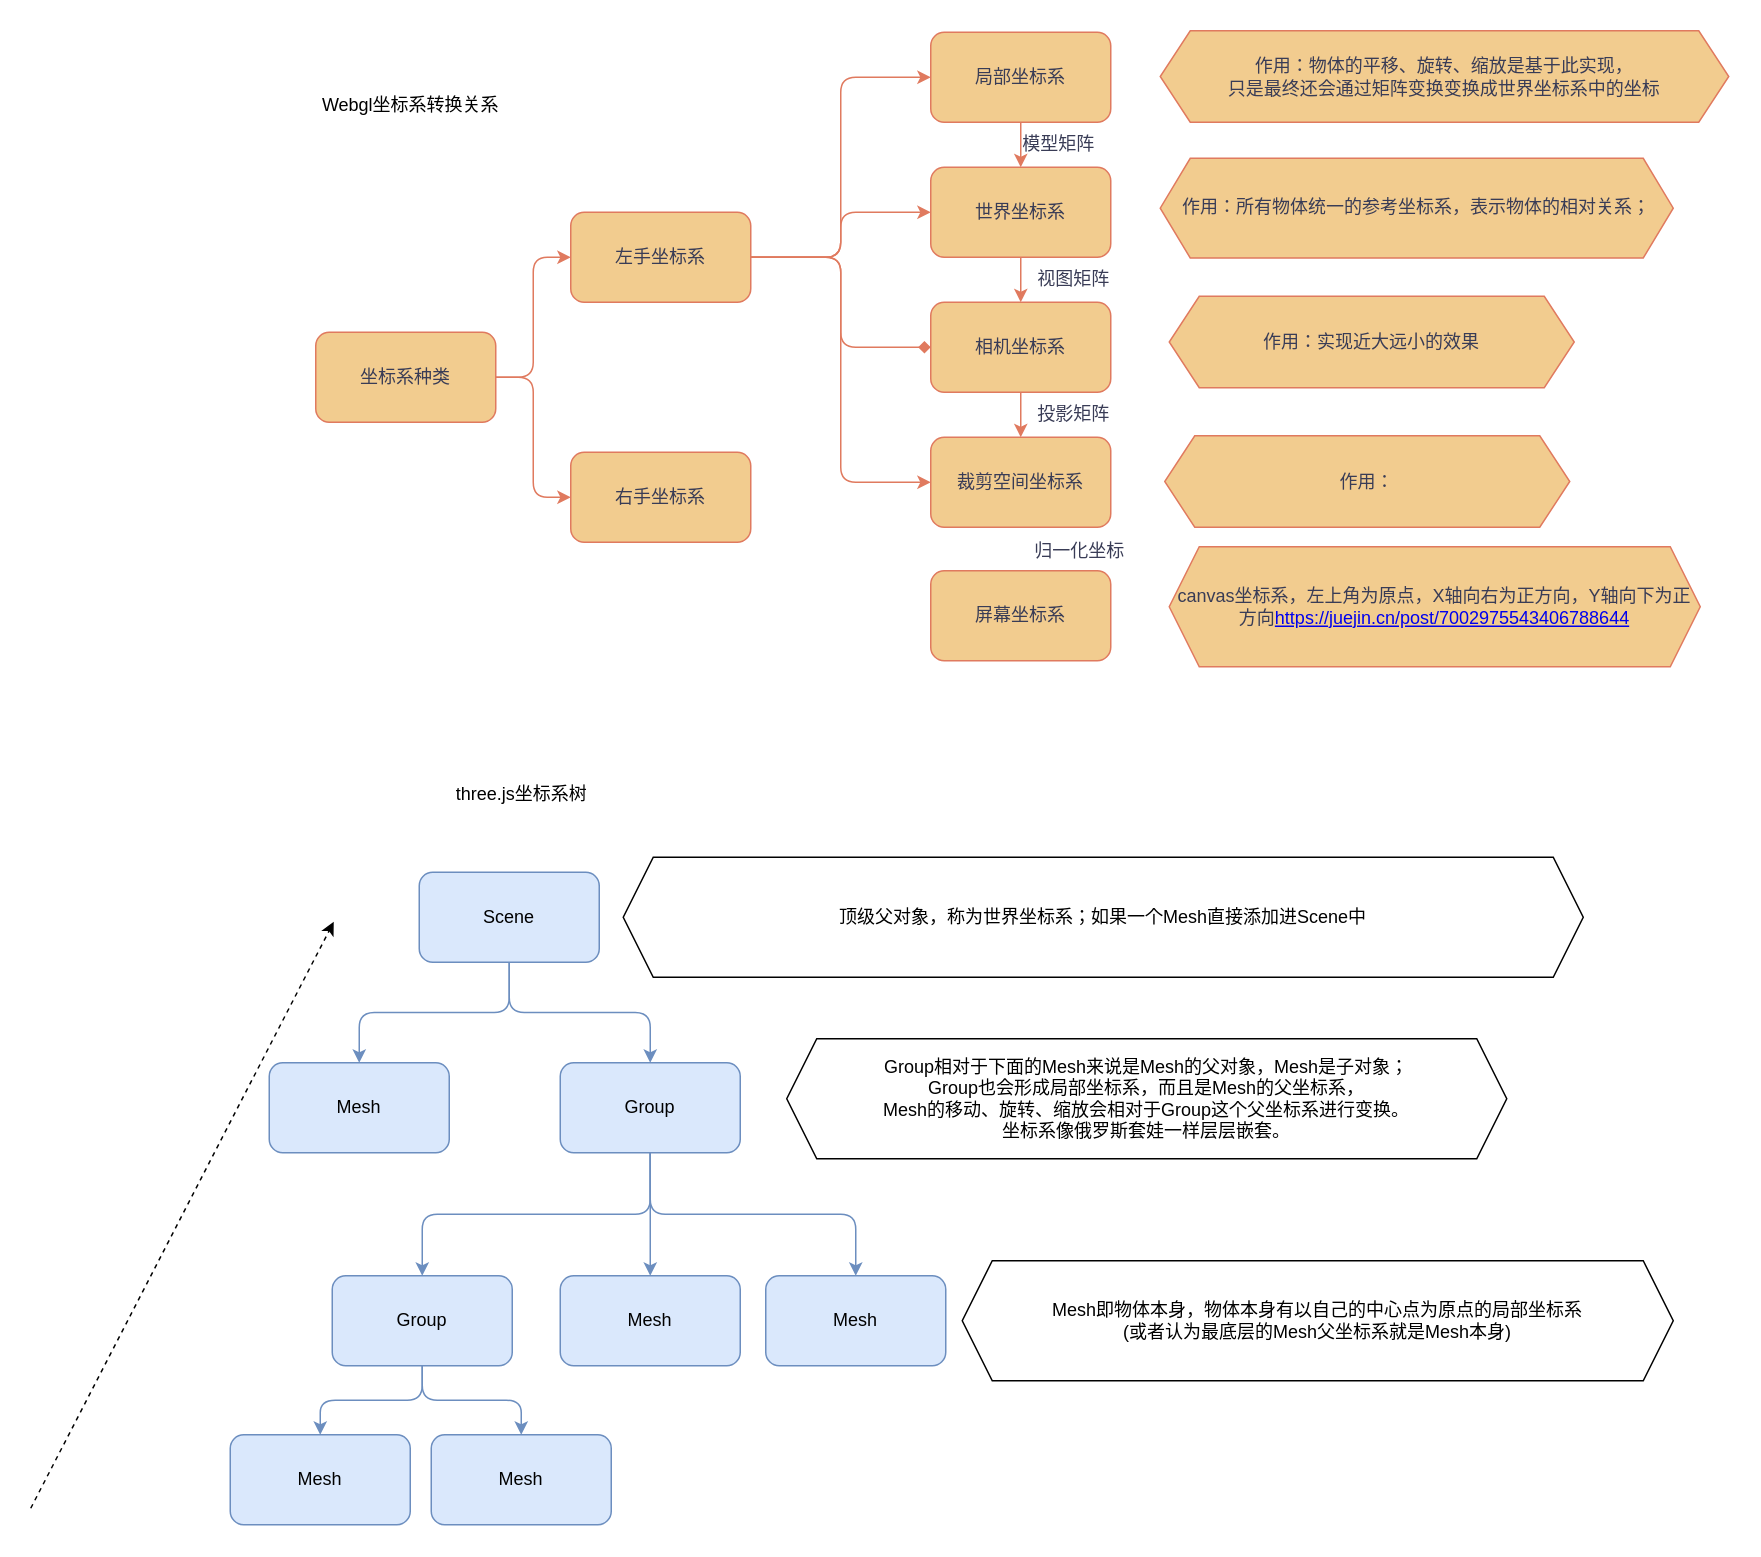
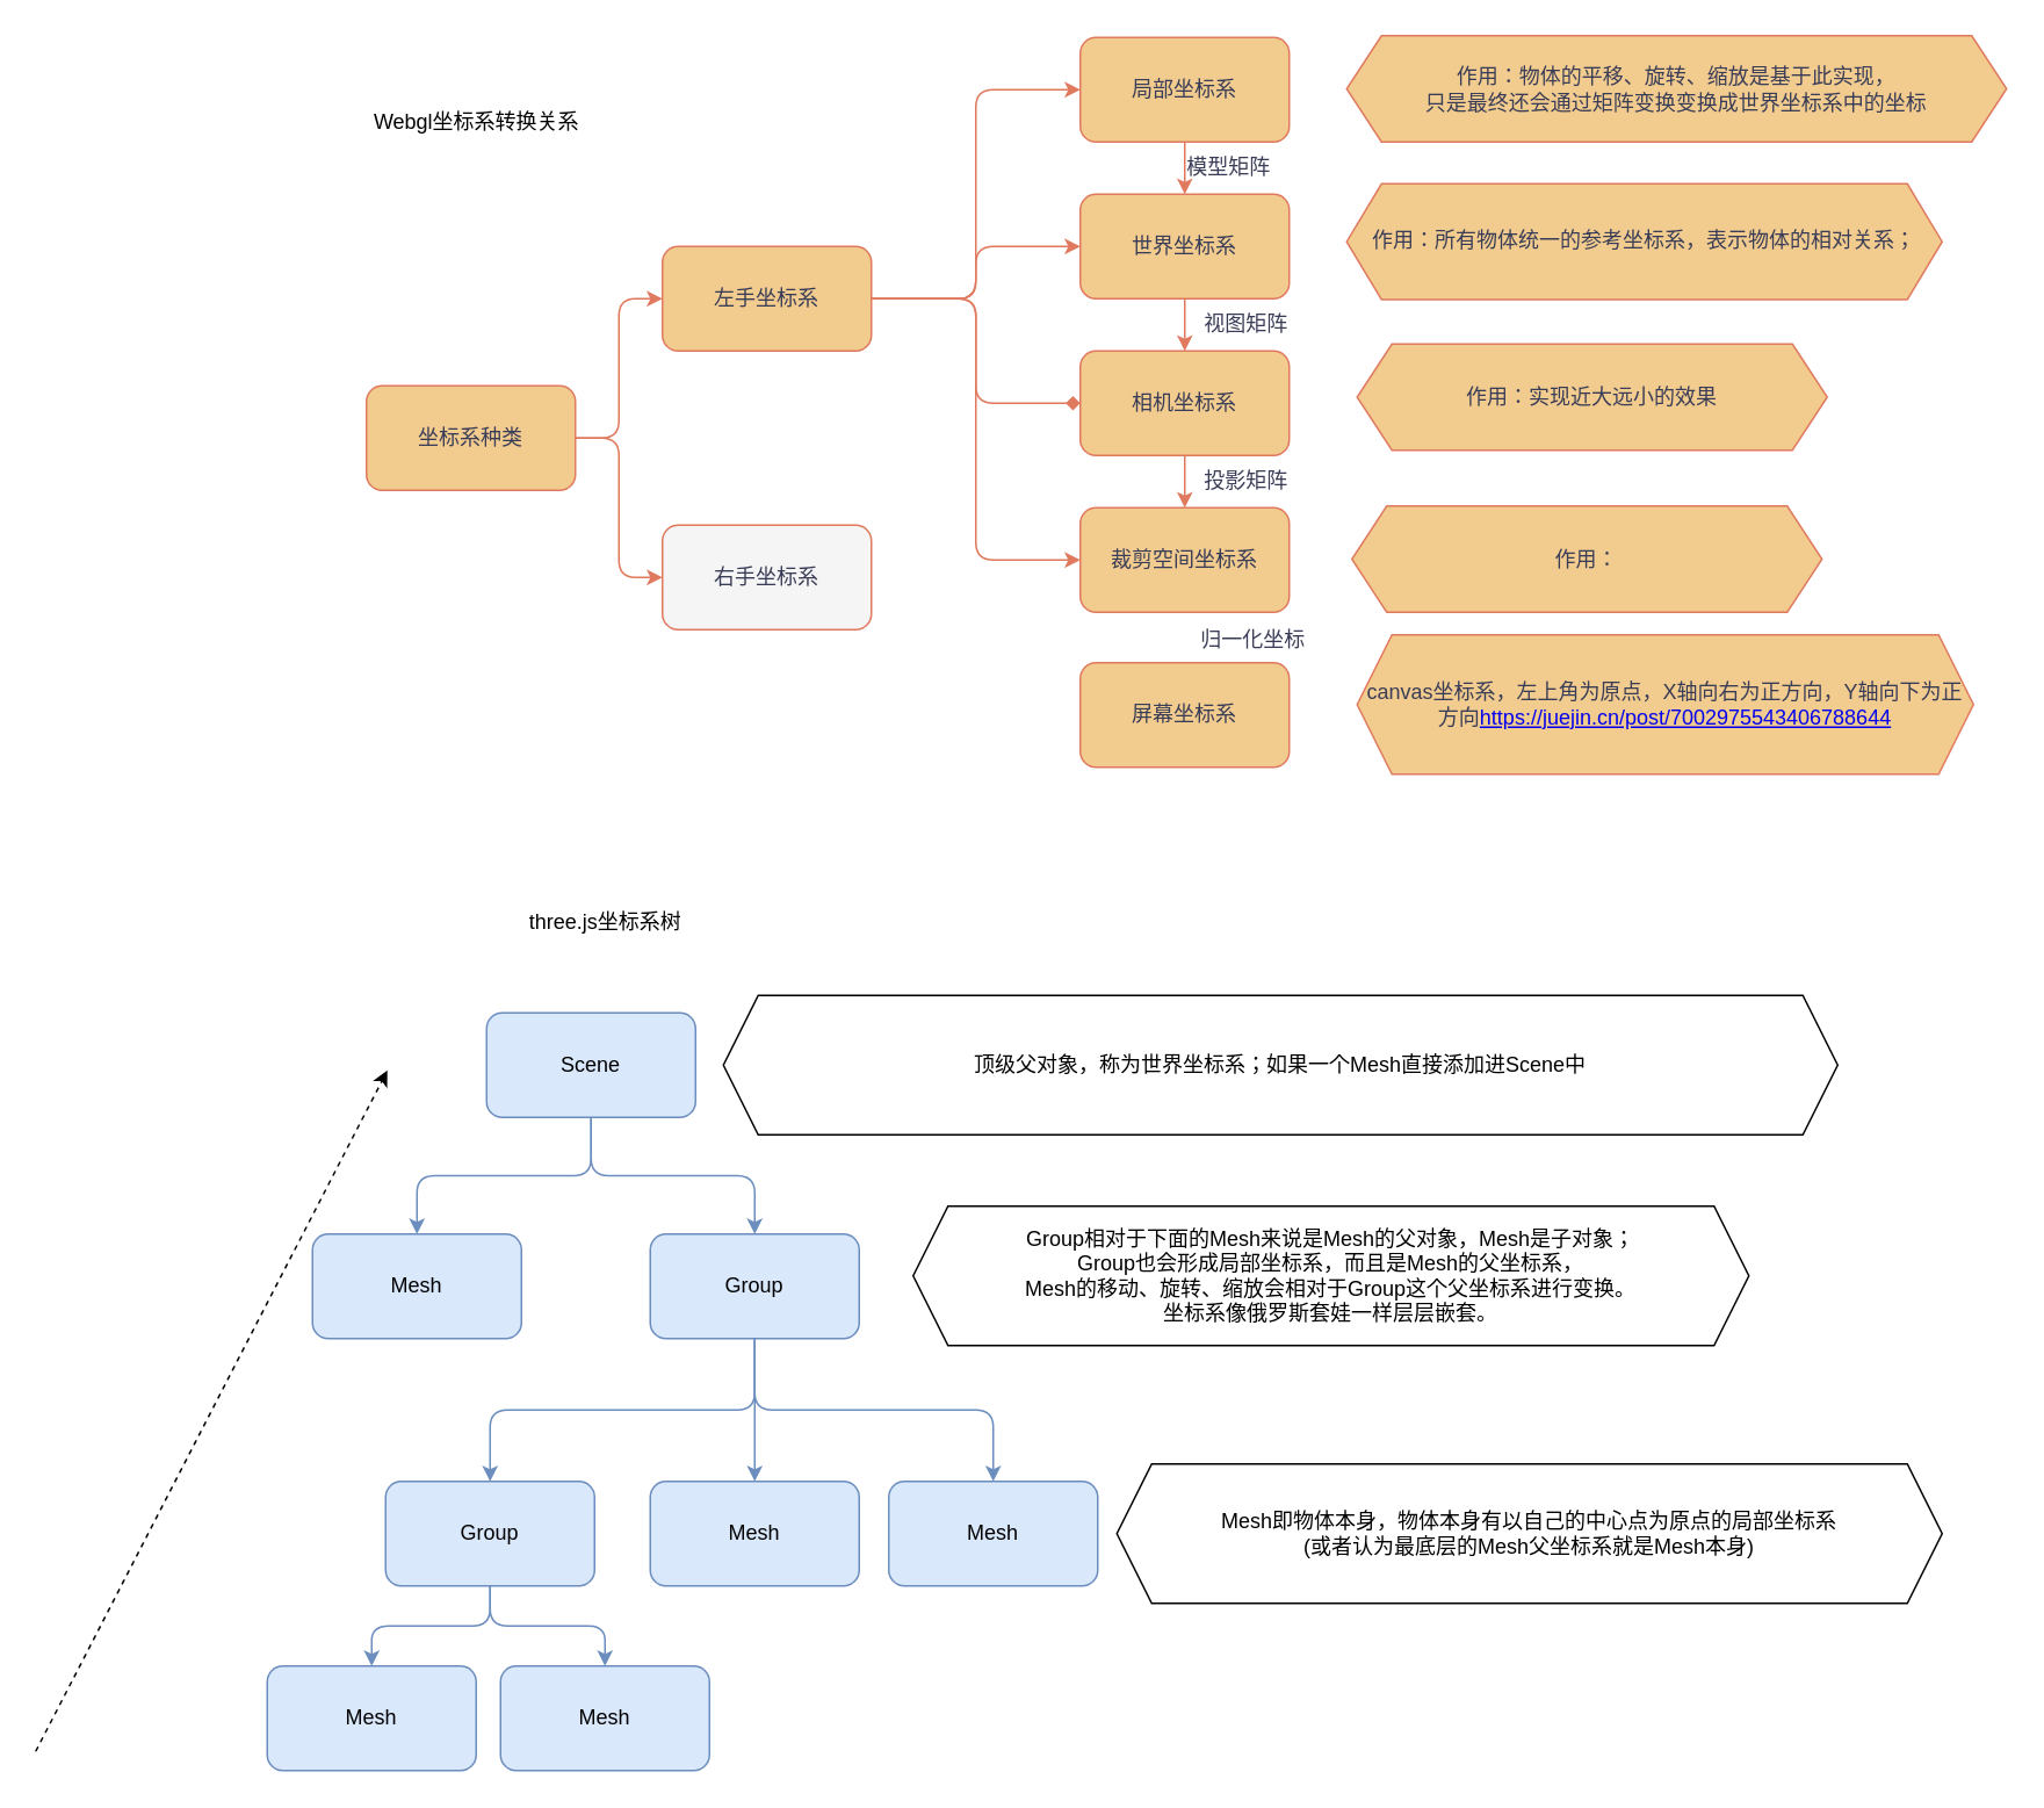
- <mxCell id="16" value="右手坐标系" style="rounded=1;whiteSpace=wrap;html=1;labelBackgroundColor=none;fillColor=#F2CC8F;strokeColor=#E07A5F;fontColor=#393C56;" vertex="1" parent="1"><mxGeometry x="380" y="301" width="120" height="60" as="geometry" /></mxCell>
+ <mxCell id="16" value="右手坐标系" style="rounded=1;whiteSpace=wrap;html=1;labelBackgroundColor=none;fillColor=#f5f5f5;strokeColor=#E07A5F;fontColor=#393C56;" vertex="1" parent="1"><mxGeometry x="380" y="301" width="120" height="60" as="geometry" /></mxCell>
